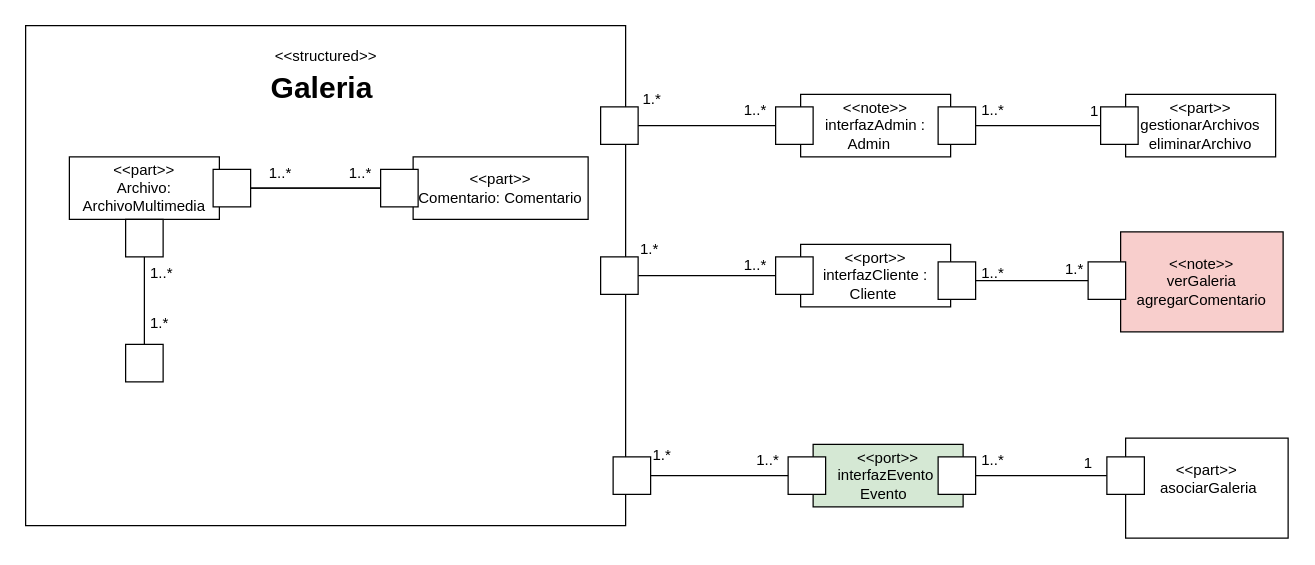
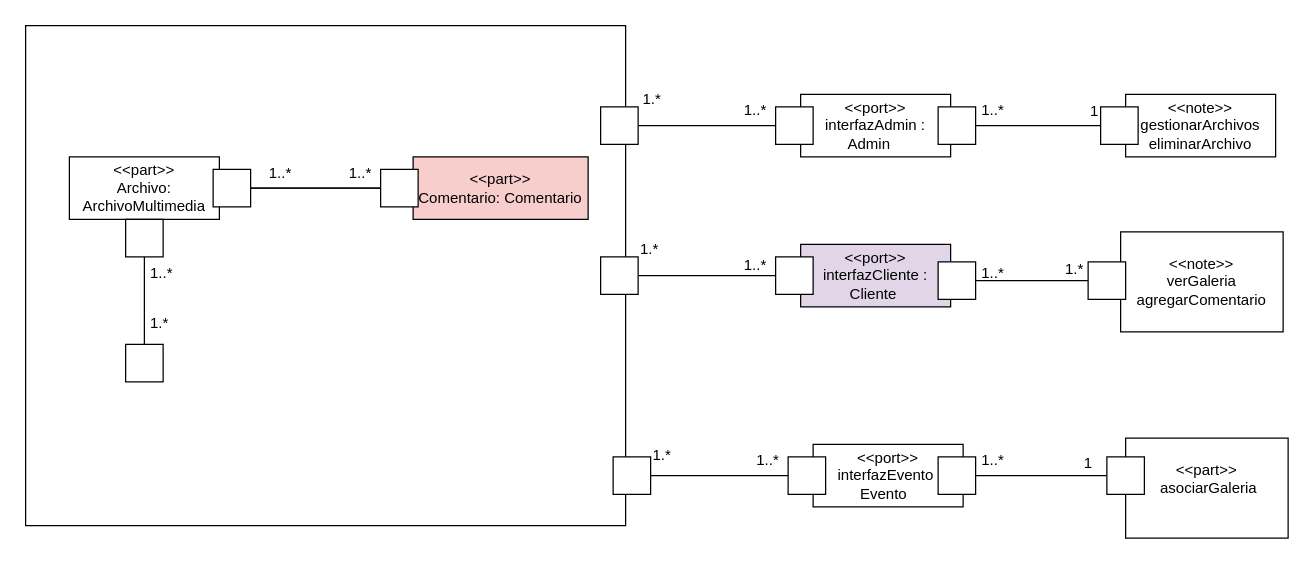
- <mxCell id="4" value="&lt;span style=&quot;font-size: 12px; font-weight: 400; text-wrap-mode: wrap;&quot;&gt;&amp;lt;&amp;lt;structured&amp;gt;&amp;gt;&lt;/span&gt;&lt;div&gt;Galeria&amp;nbsp;&lt;/div&gt;" style="text;strokeColor=none;fillColor=none;html=1;fontSize=24;fontStyle=1;verticalAlign=middle;align=center;" vertex="1" parent="1"><mxGeometry x="175" y="35" width="170" height="40" as="geometry" /></mxCell>
- <mxCell id="18" value="&lt;font style=&quot;vertical-align: inherit;&quot;&gt;&lt;font style=&quot;vertical-align: inherit;&quot;&gt;&amp;lt;&amp;lt;note&amp;gt;&amp;gt;&lt;/font&gt;&lt;/font&gt;&lt;div&gt;interfazAdmin : Admin&amp;nbsp; &amp;nbsp;&lt;/div&gt;" style="html=1;whiteSpace=wrap;" vertex="1" parent="1"><mxGeometry x="640" y="75" width="120" height="50" as="geometry" /></mxCell>
+ <mxCell id="18" value="&lt;font style=&quot;vertical-align: inherit;&quot;&gt;&lt;font style=&quot;vertical-align: inherit;&quot;&gt;&amp;lt;&amp;lt;port&amp;gt;&amp;gt;&lt;/font&gt;&lt;/font&gt;&lt;div&gt;interfazAdmin : Admin&amp;nbsp; &amp;nbsp;&lt;/div&gt;" style="html=1;whiteSpace=wrap;" vertex="1" parent="1"><mxGeometry x="640" y="75" width="120" height="50" as="geometry" /></mxCell>
- <mxCell id="23" value="&lt;span style=&quot;font-weight: normal;&quot;&gt;&amp;lt;&amp;lt;part&amp;gt;&amp;gt;&lt;/span&gt;&lt;div&gt;&lt;span style=&quot;font-weight: 400;&quot;&gt;gestionarArchivos&lt;/span&gt;&lt;/div&gt;&lt;div&gt;&lt;span style=&quot;font-weight: 400;&quot;&gt;eliminarArchivo&lt;/span&gt;&lt;/div&gt;" style="html=1;whiteSpace=wrap;fontStyle=1" vertex="1" parent="1"><mxGeometry x="900" y="75" width="120" height="50" as="geometry" /></mxCell>
+ <mxCell id="23" value="&lt;span style=&quot;font-weight: normal;&quot;&gt;&amp;lt;&amp;lt;note&amp;gt;&amp;gt;&lt;/span&gt;&lt;div&gt;&lt;span style=&quot;font-weight: 400;&quot;&gt;gestionarArchivos&lt;/span&gt;&lt;/div&gt;&lt;div&gt;&lt;span style=&quot;font-weight: 400;&quot;&gt;eliminarArchivo&lt;/span&gt;&lt;/div&gt;" style="html=1;whiteSpace=wrap;fontStyle=1" vertex="1" parent="1"><mxGeometry x="900" y="75" width="120" height="50" as="geometry" /></mxCell>
- <mxCell id="5" value="&amp;lt;&amp;lt;part&amp;gt;&amp;gt;&lt;div&gt;Comentario: Comentario&lt;/div&gt;" style="html=1;whiteSpace=wrap;" vertex="1" parent="1"><mxGeometry x="330" y="125" width="140" height="50" as="geometry" /></mxCell>
+ <mxCell id="5" value="&amp;lt;&amp;lt;part&amp;gt;&amp;gt;&lt;div&gt;Comentario: Comentario&lt;/div&gt;" style="html=1;whiteSpace=wrap;fillColor=#f8cecc;" vertex="1" parent="1"><mxGeometry x="330" y="125" width="140" height="50" as="geometry" /></mxCell>
- <mxCell id="15" value="&lt;font style=&quot;vertical-align: inherit;&quot;&gt;&lt;font style=&quot;vertical-align: inherit;&quot;&gt;&amp;lt;&amp;lt;port&amp;gt;&amp;gt;&lt;/font&gt;&lt;/font&gt;&lt;div&gt;interfazCliente : Cliente&amp;nbsp;&lt;/div&gt;" style="html=1;whiteSpace=wrap;" vertex="1" parent="1"><mxGeometry x="640" y="195" width="120" height="50" as="geometry" /></mxCell>
+ <mxCell id="15" value="&lt;font style=&quot;vertical-align: inherit;&quot;&gt;&lt;font style=&quot;vertical-align: inherit;&quot;&gt;&amp;lt;&amp;lt;port&amp;gt;&amp;gt;&lt;/font&gt;&lt;/font&gt;&lt;div&gt;interfazCliente : Cliente&amp;nbsp;&lt;/div&gt;" style="html=1;whiteSpace=wrap;fillColor=#e1d5e7;" vertex="1" parent="1"><mxGeometry x="640" y="195" width="120" height="50" as="geometry" /></mxCell>
- <mxCell id="24" value="&amp;lt;&amp;lt;note&amp;gt;&amp;gt;&lt;div&gt;verGaleria&lt;br&gt;&lt;div&gt;agregarComentario&lt;/div&gt;&lt;/div&gt;" style="html=1;whiteSpace=wrap;fillColor=#f8cecc;" vertex="1" parent="1"><mxGeometry x="896" y="185" width="130" height="80" as="geometry" /></mxCell>
+ <mxCell id="24" value="&amp;lt;&amp;lt;note&amp;gt;&amp;gt;&lt;div&gt;verGaleria&lt;br&gt;&lt;div&gt;agregarComentario&lt;/div&gt;&lt;/div&gt;" style="html=1;whiteSpace=wrap;" vertex="1" parent="1"><mxGeometry x="896" y="185" width="130" height="80" as="geometry" /></mxCell>
- <mxCell id="17" value="&lt;font style=&quot;vertical-align: inherit;&quot;&gt;&lt;font style=&quot;vertical-align: inherit;&quot;&gt;&amp;lt;&amp;lt;port&amp;gt;&amp;gt;&lt;/font&gt;&lt;/font&gt;&lt;div&gt;interfazEvento&amp;nbsp; Evento&amp;nbsp;&amp;nbsp;&lt;/div&gt;" style="html=1;whiteSpace=wrap;fillColor=#d5e8d4;" vertex="1" parent="1"><mxGeometry x="650" y="355" width="120" height="50" as="geometry" /></mxCell>
+ <mxCell id="17" value="&lt;font style=&quot;vertical-align: inherit;&quot;&gt;&lt;font style=&quot;vertical-align: inherit;&quot;&gt;&amp;lt;&amp;lt;port&amp;gt;&amp;gt;&lt;/font&gt;&lt;/font&gt;&lt;div&gt;interfazEvento&amp;nbsp; Evento&amp;nbsp;&amp;nbsp;&lt;/div&gt;" style="html=1;whiteSpace=wrap;" vertex="1" parent="1"><mxGeometry x="650" y="355" width="120" height="50" as="geometry" /></mxCell>
